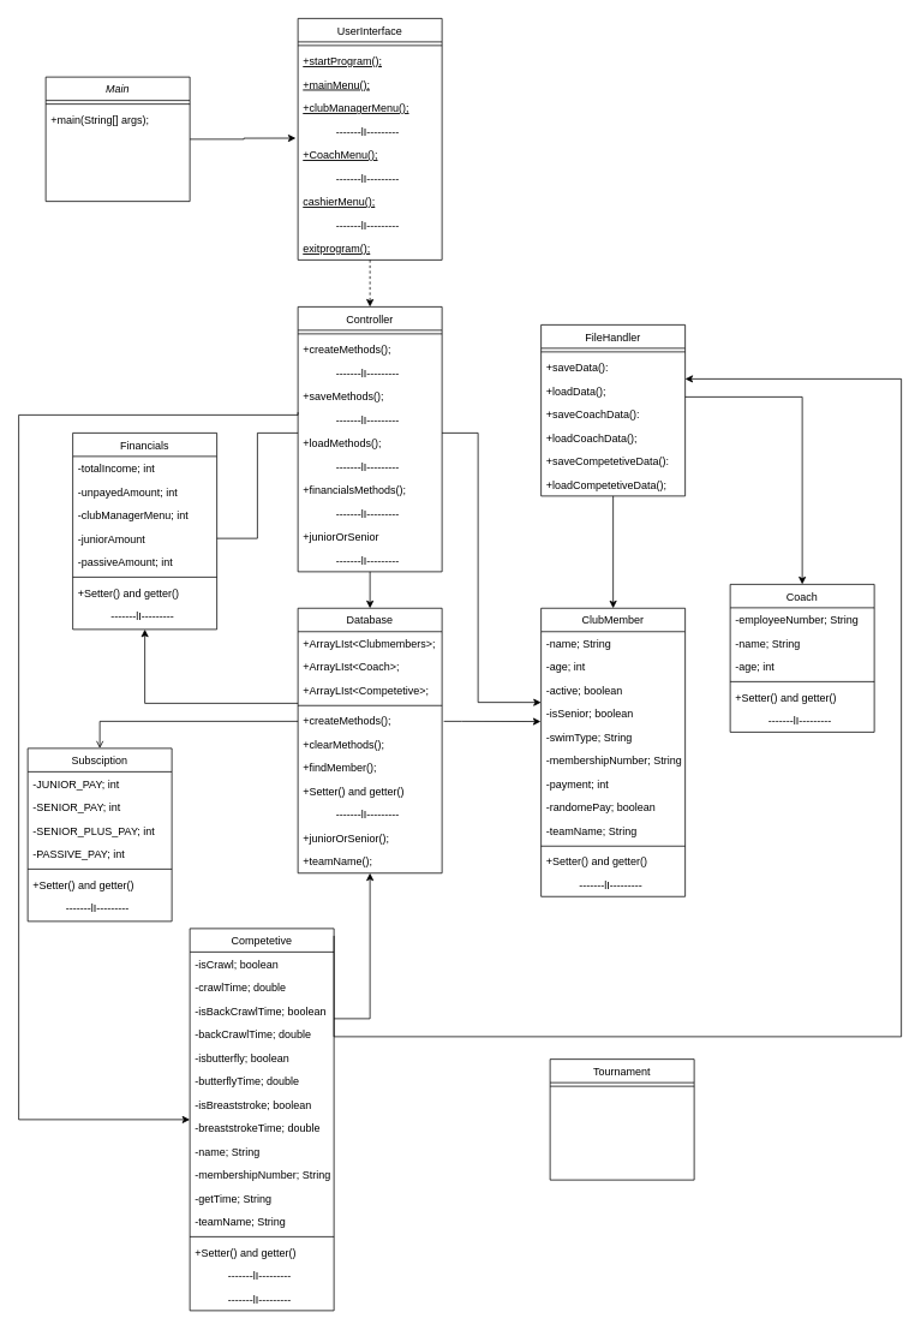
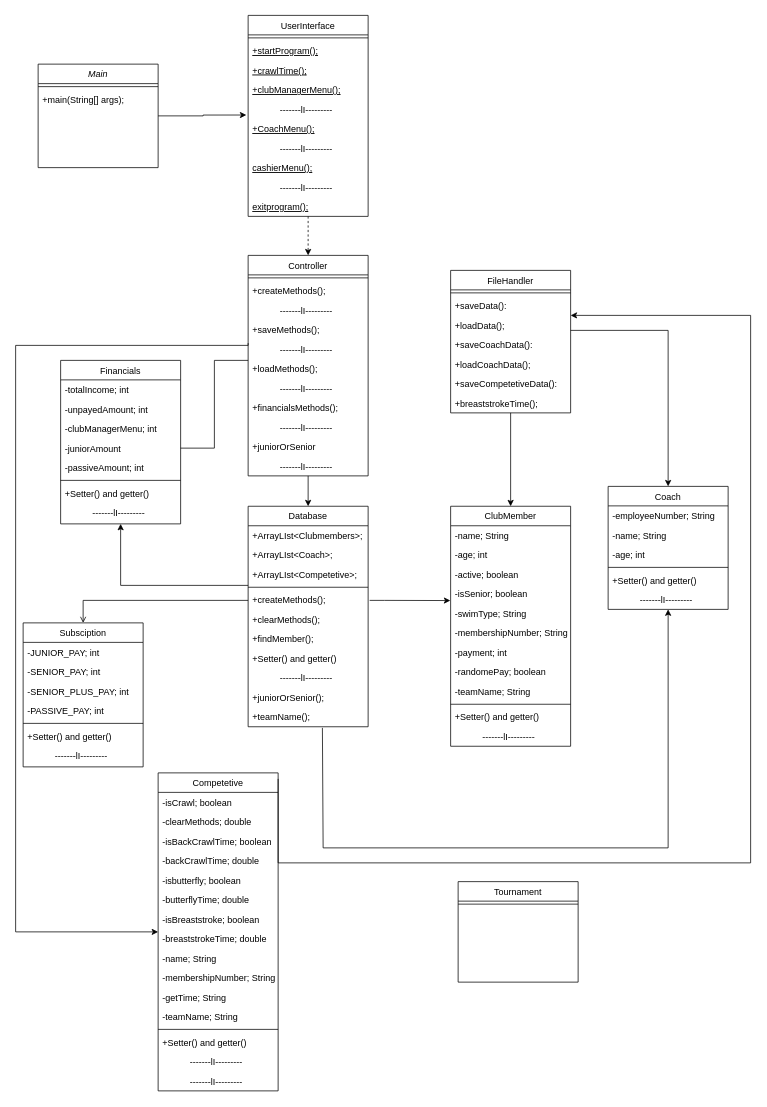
- <mxCell id="10" value="+mainMenu();" style="text;align=left;verticalAlign=top;spacingLeft=4;spacingRight=4;overflow=hidden;rotatable=0;points=[[0,0.5],[1,0.5]];portConstraint=eastwest;fontStyle=4" vertex="1" parent="7"><mxGeometry y="60" width="160" height="26" as="geometry" /></mxCell>
+ <mxCell id="10" value="+crawlTime();" style="text;align=left;verticalAlign=top;spacingLeft=4;spacingRight=4;overflow=hidden;rotatable=0;points=[[0,0.5],[1,0.5]];portConstraint=eastwest;fontStyle=4" vertex="1" parent="7"><mxGeometry y="60" width="160" height="26" as="geometry" /></mxCell>
- <mxCell id="71" value="+loadCompetetiveData();" style="text;align=left;verticalAlign=top;spacingLeft=4;spacingRight=4;overflow=hidden;rotatable=0;points=[[0,0.5],[1,0.5]];portConstraint=eastwest;" vertex="1" parent="64"><mxGeometry y="164" width="160" height="26" as="geometry" /></mxCell>
+ <mxCell id="71" value="+breaststrokeTime();" style="text;align=left;verticalAlign=top;spacingLeft=4;spacingRight=4;overflow=hidden;rotatable=0;points=[[0,0.5],[1,0.5]];portConstraint=eastwest;" vertex="1" parent="64"><mxGeometry y="164" width="160" height="26" as="geometry" /></mxCell>
- <mxCell id="117" style="edgeStyle=orthogonalEdgeStyle;rounded=0;orthogonalLoop=1;jettySize=auto;html=1;entryX=0;entryY=0.021;entryDx=0;entryDy=0;entryPerimeter=0;" edge="1" parent="1" source="43" target="53"><mxGeometry relative="1" as="geometry"><mxPoint x="540" y="780" as="targetPoint" /><Array as="points"><mxPoint x="530" y="480" /><mxPoint x="530" y="779" /></Array></mxGeometry></mxCell>
+ <mxCell id="18" style="edgeStyle=orthogonalEdgeStyle;rounded=0;orthogonalLoop=1;jettySize=auto;html=1;entryX=0.5;entryY=1;entryDx=0;entryDy=0;exitX=0.619;exitY=1.058;exitDx=0;exitDy=0;exitPerimeter=0;" edge="1" parent="1" source="33" target="109"><mxGeometry relative="1" as="geometry"><mxPoint x="430" y="950" as="sourcePoint" /><Array as="points"><mxPoint x="430" y="1130" /><mxPoint x="890" y="1130" /></Array></mxGeometry></mxCell>
- <mxCell id="92" value="-crawlTime; double" style="text;align=left;verticalAlign=top;spacingLeft=4;spacingRight=4;overflow=hidden;rotatable=0;points=[[0,0.5],[1,0.5]];portConstraint=eastwest;" vertex="1" parent="90"><mxGeometry y="52" width="160" height="26" as="geometry" /></mxCell>
+ <mxCell id="92" value="-clearMethods; double" style="text;align=left;verticalAlign=top;spacingLeft=4;spacingRight=4;overflow=hidden;rotatable=0;points=[[0,0.5],[1,0.5]];portConstraint=eastwest;" vertex="1" parent="90"><mxGeometry y="52" width="160" height="26" as="geometry" /></mxCell>
- <mxCell id="89" style="edgeStyle=orthogonalEdgeStyle;rounded=0;orthogonalLoop=1;jettySize=auto;html=1;entryX=0.5;entryY=1;entryDx=0;entryDy=0;" edge="1" parent="1" source="90" target="22"><mxGeometry relative="1" as="geometry"><Array as="points"><mxPoint x="410" y="1130" /></Array></mxGeometry></mxCell>
